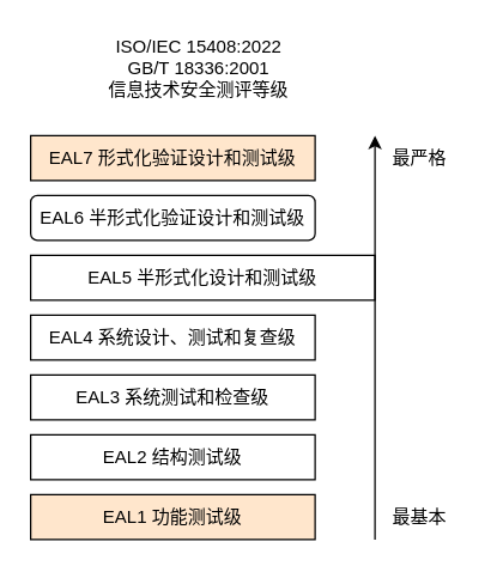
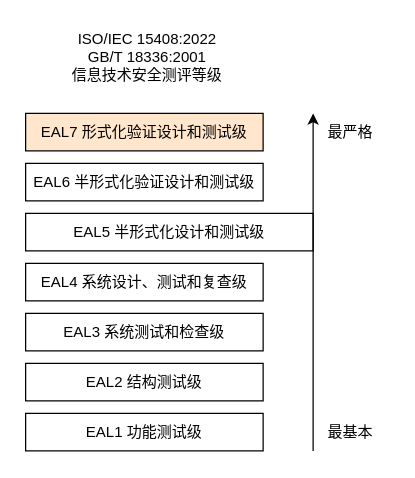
- <mxCell id="12" value="ISO/IEC 15408:2022&lt;br&gt;GB/T 18336:2001&lt;br&gt;信息技术安全测评等级" style="text;html=1;strokeColor=none;fillColor=none;align=center;verticalAlign=middle;whiteSpace=wrap;rounded=0;" vertex="1" parent="1"><mxGeometry x="40" y="20" width="185" height="50" as="geometry" /></mxCell>
+ <mxCell id="12" value="ISO/IEC 15408:2022&lt;br&gt;GB/T 18336:2001&lt;br&gt;信息技术安全测评等级" style="text;html=1;strokeColor=none;fillColor=none;align=center;verticalAlign=middle;whiteSpace=wrap;rounded=0;" vertex="1" parent="1"><mxGeometry x="25" y="20" width="185" height="50" as="geometry" /></mxCell>
- <mxCell id="7" value="EAL6 半形式化验证设计和测试级" style="whiteSpace=wrap;html=1;rounded=1;" vertex="1" parent="1"><mxGeometry x="20" y="130" width="190" height="30" as="geometry" /></mxCell>
+ <mxCell id="7" value="EAL6 半形式化验证设计和测试级" style="rounded=0;whiteSpace=wrap;html=1;" vertex="1" parent="1"><mxGeometry x="20" y="130" width="190" height="30" as="geometry" /></mxCell>
- <mxCell id="2" value="EAL1 功能测试级" style="rounded=0;whiteSpace=wrap;html=1;fillColor=#ffe6cc;" vertex="1" parent="1"><mxGeometry x="20" y="330" width="190" height="30" as="geometry" /></mxCell>
+ <mxCell id="2" value="EAL1 功能测试级" style="rounded=0;whiteSpace=wrap;html=1;" vertex="1" parent="1"><mxGeometry x="20" y="330" width="190" height="30" as="geometry" /></mxCell>
